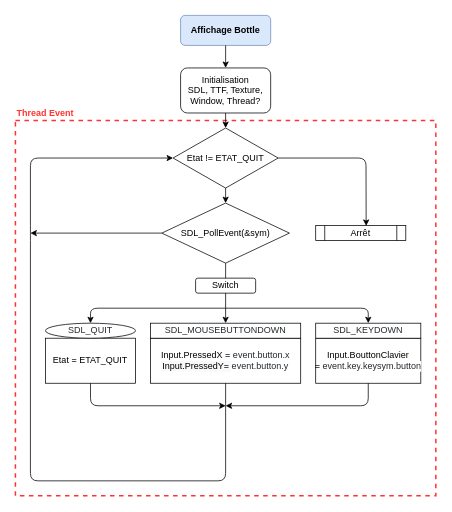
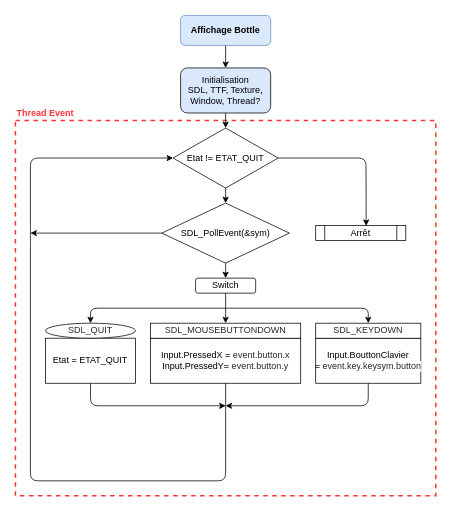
- <mxCell id="3" value="Initialisation&lt;br&gt;SDL, TTF, Texture, Window, Thread?" style="rounded=1;whiteSpace=wrap;html=1;" parent="1" vertex="1"><mxGeometry x="240" y="90" width="120" height="60" as="geometry" /></mxCell>
+ <mxCell id="3" value="Initialisation&lt;br&gt;SDL, TTF, Texture, Window, Thread?" style="rounded=1;whiteSpace=wrap;html=1;fillColor=#dae8fc;" parent="1" vertex="1"><mxGeometry x="240" y="90" width="120" height="60" as="geometry" /></mxCell>
- <mxCell id="22" value="" style="endArrow=none;html=1;exitX=0.5;exitY=1;exitDx=0;exitDy=0;entryX=0.5;entryY=0;entryDx=0;entryDy=0;" parent="1" source="8" target="9" edge="1"><mxGeometry width="50" height="50" relative="1" as="geometry"><mxPoint x="300" y="510" as="sourcePoint" /><mxPoint x="350" y="460" as="targetPoint" /></mxGeometry></mxCell>
+ <mxCell id="22" value="" style="endArrow=classic;html=1;exitX=0.5;exitY=1;exitDx=0;exitDy=0;entryX=0.5;entryY=0;entryDx=0;entryDy=0;" parent="1" source="8" target="9" edge="1"><mxGeometry width="50" height="50" relative="1" as="geometry"><mxPoint x="300" y="510" as="sourcePoint" /><mxPoint x="350" y="460" as="targetPoint" /></mxGeometry></mxCell>
